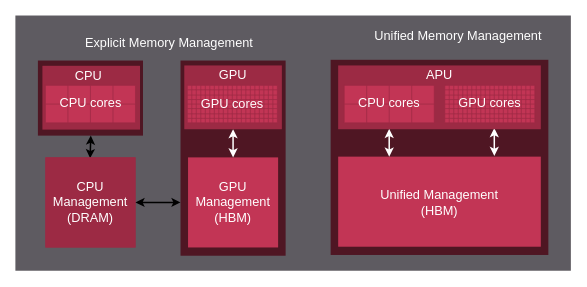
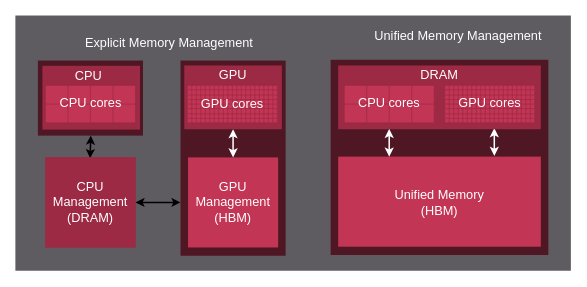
- <mxCell id="394" value="APU" style="text;html=1;strokeColor=none;fillColor=none;align=center;verticalAlign=middle;whiteSpace=wrap;rounded=0;fontSize=17;fontColor=#FFFFFF;" vertex="1" parent="1"><mxGeometry x="440" y="86" width="290" height="27" as="geometry" /></mxCell>
+ <mxCell id="394" value="DRAM" style="text;html=1;strokeColor=none;fillColor=none;align=center;verticalAlign=middle;whiteSpace=wrap;rounded=0;fontSize=17;fontColor=#FFFFFF;" vertex="1" parent="1"><mxGeometry x="440" y="86" width="290" height="27" as="geometry" /></mxCell>
- <mxCell id="31" value="&lt;div&gt;Unified Management&lt;br&gt;(HBM)&lt;/div&gt;" style="text;html=1;strokeColor=none;fillColor=none;align=center;verticalAlign=middle;whiteSpace=wrap;rounded=0;fontSize=17;fontColor=#FFFFFF;" vertex="1" parent="29"><mxGeometry y="40" width="270" height="120" as="geometry" /></mxCell>
+ <mxCell id="31" value="&lt;div&gt;Unified Memory&lt;br&gt;(HBM)&lt;/div&gt;" style="text;html=1;strokeColor=none;fillColor=none;align=center;verticalAlign=middle;whiteSpace=wrap;rounded=0;fontSize=17;fontColor=#FFFFFF;" vertex="1" parent="29"><mxGeometry y="40" width="270" height="120" as="geometry" /></mxCell>
